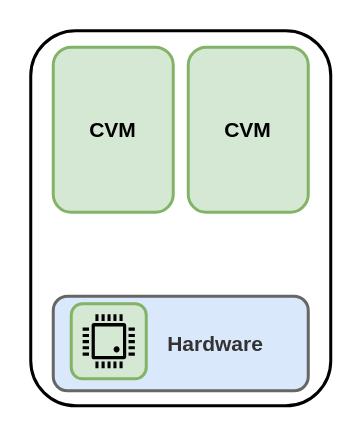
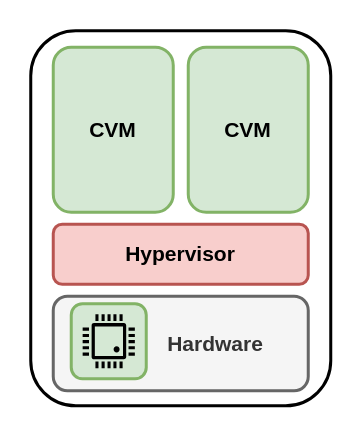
+ <mxCell id="5" value="Hypervisor" style="rounded=1;whiteSpace=wrap;html=1;fillColor=#f8cecc;strokeColor=#b85450;strokeWidth=2;fontStyle=1;fontSize=14;" parent="1" vertex="1"><mxGeometry x="35" y="149" width="170" height="40" as="geometry" /></mxCell>
- <mxCell id="3" value="&amp;nbsp; &amp;nbsp; &amp;nbsp; &amp;nbsp; &amp;nbsp; &amp;nbsp; Hardware" style="rounded=1;whiteSpace=wrap;html=1;fillColor=#dae8fc;strokeColor=#666666;strokeWidth=2;fontStyle=1;fontSize=14;fontColor=#333333;" parent="1" vertex="1"><mxGeometry x="35" y="197" width="170" height="63" as="geometry" /></mxCell>
+ <mxCell id="3" value="&amp;nbsp; &amp;nbsp; &amp;nbsp; &amp;nbsp; &amp;nbsp; &amp;nbsp; Hardware" style="rounded=1;whiteSpace=wrap;html=1;fillColor=#f5f5f5;strokeColor=#666666;strokeWidth=2;fontStyle=1;fontSize=14;fontColor=#333333;" parent="1" vertex="1"><mxGeometry x="35" y="197" width="170" height="63" as="geometry" /></mxCell>
